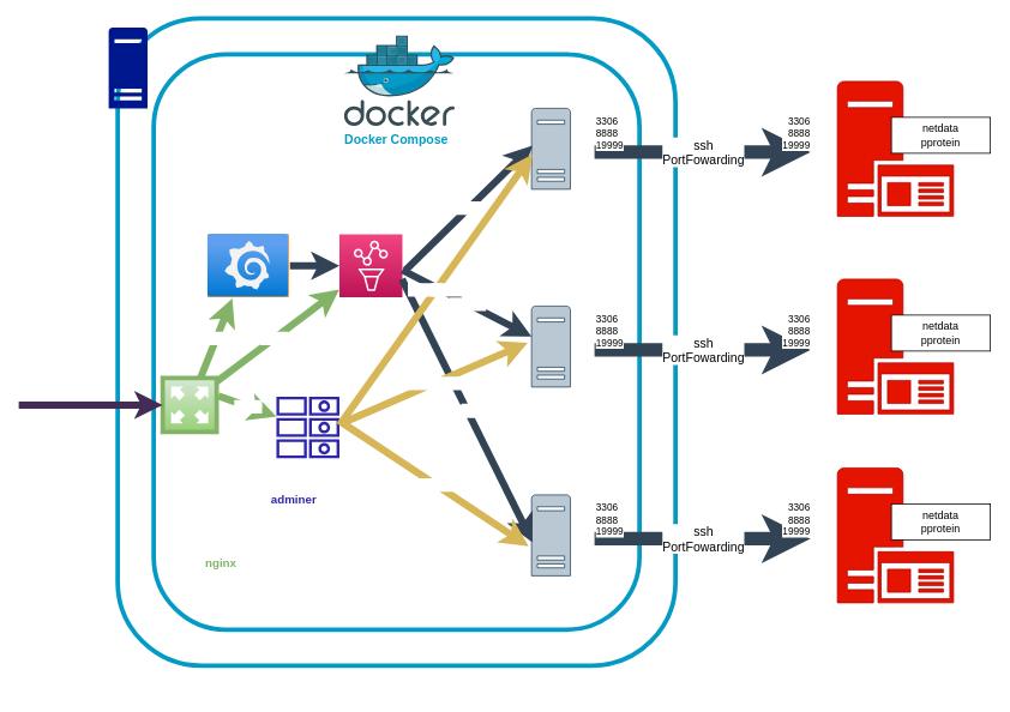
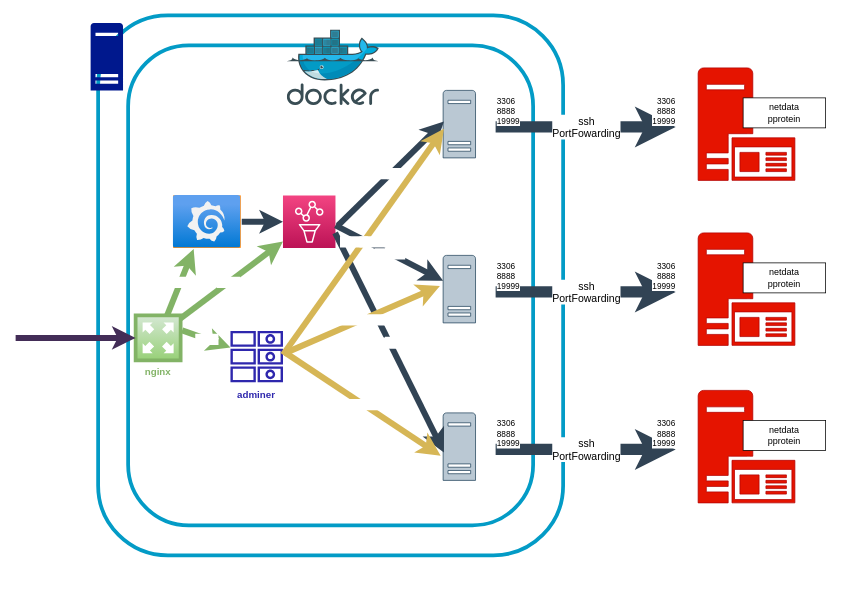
- <mxCell id="32" value="Docker Compose" style="text;html=1;strokeColor=none;fillColor=none;align=center;verticalAlign=middle;whiteSpace=wrap;rounded=0;strokeWidth=5;fontSize=14;fontColor=#039bc6;fontStyle=1" parent="25" vertex="1"><mxGeometry x="-215" y="-380" width="130" height="30" as="geometry" /></mxCell>
- <mxCell id="55" value="adminer" style="text;html=1;strokeColor=none;fillColor=none;align=center;verticalAlign=middle;whiteSpace=wrap;rounded=0;strokeWidth=5;fontSize=13;fontColor=#2e27ad;fontStyle=1" parent="1" vertex="1"><mxGeometry x="296.46" y="540" width="60" height="30" as="geometry" /></mxCell>
+ <mxCell id="55" value="adminer" style="text;html=1;strokeColor=none;fillColor=none;align=center;verticalAlign=middle;whiteSpace=wrap;rounded=0;strokeWidth=5;fontSize=13;fontColor=#2e27ad;fontStyle=1" parent="1" vertex="1"><mxGeometry x="311.46" y="510" width="60" height="30" as="geometry" /></mxCell>
- <mxCell id="56" value="nginx" style="text;html=1;strokeColor=none;fillColor=none;align=center;verticalAlign=middle;whiteSpace=wrap;rounded=0;fillStyle=auto;strokeWidth=5;fontSize=13;fontColor=#82b366;fontStyle=1" parent="1" vertex="1"><mxGeometry x="215" y="610" width="60" height="30" as="geometry" /></mxCell>
+ <mxCell id="56" value="nginx" style="text;html=1;strokeColor=none;fillColor=none;align=center;verticalAlign=middle;whiteSpace=wrap;rounded=0;fillStyle=auto;strokeWidth=5;fontSize=13;fontColor=#82b366;fontStyle=1" parent="1" vertex="1"><mxGeometry x="180" y="480" width="60" height="30" as="geometry" /></mxCell>
